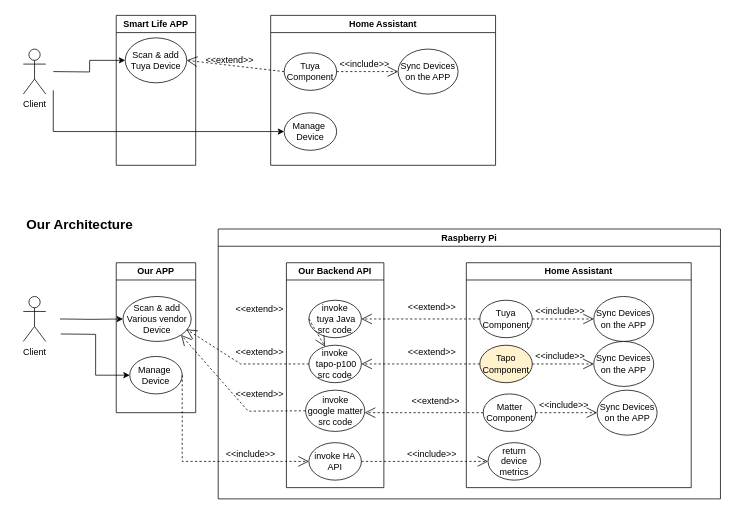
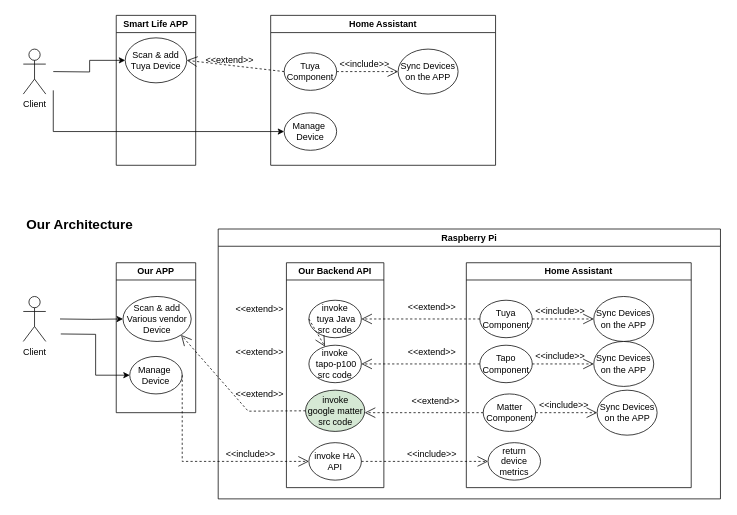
- <mxCell id="24" value="" style="endArrow=open;endSize=12;dashed=1;html=1;rounded=0;exitX=0;exitY=0.5;exitDx=0;exitDy=0;entryX=0.93;entryY=0.73;entryDx=0;entryDy=0;entryPerimeter=0;" parent="1" source="38" target="15" edge="1"><mxGeometry width="160" relative="1" as="geometry"><mxPoint x="241" y="475" as="sourcePoint" /><mxPoint x="321" y="465" as="targetPoint" /><Array as="points"><mxPoint x="320" y="485" /></Array></mxGeometry></mxCell>
- <mxCell id="43" value="Tapo Component" style="ellipse;whiteSpace=wrap;html=1;fillColor=#fff2cc;" parent="32" vertex="1"><mxGeometry x="349" y="155" width="70" height="50" as="geometry" /></mxCell>
+ <mxCell id="43" value="Tapo Component" style="ellipse;whiteSpace=wrap;html=1;" parent="32" vertex="1"><mxGeometry x="349" y="155" width="70" height="50" as="geometry" /></mxCell>
- <mxCell id="39" value="invoke&lt;div style=&quot;--tw-border-spacing-x: 0; --tw-border-spacing-y: 0; --tw-translate-x: 0; --tw-translate-y: 0; --tw-rotate: 0; --tw-skew-x: 0; --tw-skew-y: 0; --tw-scale-x: 1; --tw-scale-y: 1; --tw-pan-x: ; --tw-pan-y: ; --tw-pinch-zoom: ; --tw-scroll-snap-strictness: proximity; --tw-ordinal: ; --tw-slashed-zero: ; --tw-numeric-figure: ; --tw-numeric-spacing: ; --tw-numeric-fraction: ; --tw-ring-inset: ; --tw-ring-offset-width: 0px; --tw-ring-offset-color: #fff; --tw-ring-color: rgb(59 130 246 / .5); --tw-ring-offset-shadow: 0 0 #0000; --tw-ring-shadow: 0 0 #0000; --tw-shadow: 0 0 #0000; --tw-shadow-colored: 0 0 #0000; --tw-blur: ; --tw-brightness: ; --tw-contrast: ; --tw-grayscale: ; --tw-hue-rotate: ; --tw-invert: ; --tw-saturate: ; --tw-sepia: ; --tw-drop-shadow: ; --tw-backdrop-blur: ; --tw-backdrop-brightness: ; --tw-backdrop-contrast: ; --tw-backdrop-grayscale: ; --tw-backdrop-hue-rotate: ; --tw-backdrop-invert: ; --tw-backdrop-opacity: ; --tw-backdrop-saturate: ; --tw-backdrop-sepia: ;&quot;&gt;google&amp;nbsp;&lt;span style=&quot;background-color: initial;&quot;&gt;matter&lt;/span&gt;&lt;/div&gt;&lt;div style=&quot;--tw-border-spacing-x: 0; --tw-border-spacing-y: 0; --tw-translate-x: 0; --tw-translate-y: 0; --tw-rotate: 0; --tw-skew-x: 0; --tw-skew-y: 0; --tw-scale-x: 1; --tw-scale-y: 1; --tw-pan-x: ; --tw-pan-y: ; --tw-pinch-zoom: ; --tw-scroll-snap-strictness: proximity; --tw-ordinal: ; --tw-slashed-zero: ; --tw-numeric-figure: ; --tw-numeric-spacing: ; --tw-numeric-fraction: ; --tw-ring-inset: ; --tw-ring-offset-width: 0px; --tw-ring-offset-color: #fff; --tw-ring-color: rgb(59 130 246 / .5); --tw-ring-offset-shadow: 0 0 #0000; --tw-ring-shadow: 0 0 #0000; --tw-shadow: 0 0 #0000; --tw-shadow-colored: 0 0 #0000; --tw-blur: ; --tw-brightness: ; --tw-contrast: ; --tw-grayscale: ; --tw-hue-rotate: ; --tw-invert: ; --tw-saturate: ; --tw-sepia: ; --tw-drop-shadow: ; --tw-backdrop-blur: ; --tw-backdrop-brightness: ; --tw-backdrop-contrast: ; --tw-backdrop-grayscale: ; --tw-backdrop-hue-rotate: ; --tw-backdrop-invert: ; --tw-backdrop-opacity: ; --tw-backdrop-saturate: ; --tw-backdrop-sepia: ;&quot;&gt;&lt;span style=&quot;--tw-border-spacing-x: 0; --tw-border-spacing-y: 0; --tw-translate-x: 0; --tw-translate-y: 0; --tw-rotate: 0; --tw-skew-x: 0; --tw-skew-y: 0; --tw-scale-x: 1; --tw-scale-y: 1; --tw-pan-x: ; --tw-pan-y: ; --tw-pinch-zoom: ; --tw-scroll-snap-strictness: proximity; --tw-ordinal: ; --tw-slashed-zero: ; --tw-numeric-figure: ; --tw-numeric-spacing: ; --tw-numeric-fraction: ; --tw-ring-inset: ; --tw-ring-offset-width: 0px; --tw-ring-offset-color: #fff; --tw-ring-color: rgb(59 130 246 / .5); --tw-ring-offset-shadow: 0 0 #0000; --tw-ring-shadow: 0 0 #0000; --tw-shadow: 0 0 #0000; --tw-shadow-colored: 0 0 #0000; --tw-blur: ; --tw-brightness: ; --tw-contrast: ; --tw-grayscale: ; --tw-hue-rotate: ; --tw-invert: ; --tw-saturate: ; --tw-sepia: ; --tw-drop-shadow: ; --tw-backdrop-blur: ; --tw-backdrop-brightness: ; --tw-backdrop-contrast: ; --tw-backdrop-grayscale: ; --tw-backdrop-hue-rotate: ; --tw-backdrop-invert: ; --tw-backdrop-opacity: ; --tw-backdrop-saturate: ; --tw-backdrop-sepia: ; background-color: initial;&quot;&gt;src code&lt;/span&gt;&lt;/div&gt;" style="ellipse;whiteSpace=wrap;html=1;" parent="32" vertex="1"><mxGeometry x="116.5" y="215" width="79" height="55" as="geometry" /></mxCell>
+ <mxCell id="39" value="invoke&lt;div style=&quot;--tw-border-spacing-x: 0; --tw-border-spacing-y: 0; --tw-translate-x: 0; --tw-translate-y: 0; --tw-rotate: 0; --tw-skew-x: 0; --tw-skew-y: 0; --tw-scale-x: 1; --tw-scale-y: 1; --tw-pan-x: ; --tw-pan-y: ; --tw-pinch-zoom: ; --tw-scroll-snap-strictness: proximity; --tw-ordinal: ; --tw-slashed-zero: ; --tw-numeric-figure: ; --tw-numeric-spacing: ; --tw-numeric-fraction: ; --tw-ring-inset: ; --tw-ring-offset-width: 0px; --tw-ring-offset-color: #fff; --tw-ring-color: rgb(59 130 246 / .5); --tw-ring-offset-shadow: 0 0 #0000; --tw-ring-shadow: 0 0 #0000; --tw-shadow: 0 0 #0000; --tw-shadow-colored: 0 0 #0000; --tw-blur: ; --tw-brightness: ; --tw-contrast: ; --tw-grayscale: ; --tw-hue-rotate: ; --tw-invert: ; --tw-saturate: ; --tw-sepia: ; --tw-drop-shadow: ; --tw-backdrop-blur: ; --tw-backdrop-brightness: ; --tw-backdrop-contrast: ; --tw-backdrop-grayscale: ; --tw-backdrop-hue-rotate: ; --tw-backdrop-invert: ; --tw-backdrop-opacity: ; --tw-backdrop-saturate: ; --tw-backdrop-sepia: ;&quot;&gt;google&amp;nbsp;&lt;span style=&quot;background-color: initial;&quot;&gt;matter&lt;/span&gt;&lt;/div&gt;&lt;div style=&quot;--tw-border-spacing-x: 0; --tw-border-spacing-y: 0; --tw-translate-x: 0; --tw-translate-y: 0; --tw-rotate: 0; --tw-skew-x: 0; --tw-skew-y: 0; --tw-scale-x: 1; --tw-scale-y: 1; --tw-pan-x: ; --tw-pan-y: ; --tw-pinch-zoom: ; --tw-scroll-snap-strictness: proximity; --tw-ordinal: ; --tw-slashed-zero: ; --tw-numeric-figure: ; --tw-numeric-spacing: ; --tw-numeric-fraction: ; --tw-ring-inset: ; --tw-ring-offset-width: 0px; --tw-ring-offset-color: #fff; --tw-ring-color: rgb(59 130 246 / .5); --tw-ring-offset-shadow: 0 0 #0000; --tw-ring-shadow: 0 0 #0000; --tw-shadow: 0 0 #0000; --tw-shadow-colored: 0 0 #0000; --tw-blur: ; --tw-brightness: ; --tw-contrast: ; --tw-grayscale: ; --tw-hue-rotate: ; --tw-invert: ; --tw-saturate: ; --tw-sepia: ; --tw-drop-shadow: ; --tw-backdrop-blur: ; --tw-backdrop-brightness: ; --tw-backdrop-contrast: ; --tw-backdrop-grayscale: ; --tw-backdrop-hue-rotate: ; --tw-backdrop-invert: ; --tw-backdrop-opacity: ; --tw-backdrop-saturate: ; --tw-backdrop-sepia: ;&quot;&gt;&lt;span style=&quot;--tw-border-spacing-x: 0; --tw-border-spacing-y: 0; --tw-translate-x: 0; --tw-translate-y: 0; --tw-rotate: 0; --tw-skew-x: 0; --tw-skew-y: 0; --tw-scale-x: 1; --tw-scale-y: 1; --tw-pan-x: ; --tw-pan-y: ; --tw-pinch-zoom: ; --tw-scroll-snap-strictness: proximity; --tw-ordinal: ; --tw-slashed-zero: ; --tw-numeric-figure: ; --tw-numeric-spacing: ; --tw-numeric-fraction: ; --tw-ring-inset: ; --tw-ring-offset-width: 0px; --tw-ring-offset-color: #fff; --tw-ring-color: rgb(59 130 246 / .5); --tw-ring-offset-shadow: 0 0 #0000; --tw-ring-shadow: 0 0 #0000; --tw-shadow: 0 0 #0000; --tw-shadow-colored: 0 0 #0000; --tw-blur: ; --tw-brightness: ; --tw-contrast: ; --tw-grayscale: ; --tw-hue-rotate: ; --tw-invert: ; --tw-saturate: ; --tw-sepia: ; --tw-drop-shadow: ; --tw-backdrop-blur: ; --tw-backdrop-brightness: ; --tw-backdrop-contrast: ; --tw-backdrop-grayscale: ; --tw-backdrop-hue-rotate: ; --tw-backdrop-invert: ; --tw-backdrop-opacity: ; --tw-backdrop-saturate: ; --tw-backdrop-sepia: ; background-color: initial;&quot;&gt;src code&lt;/span&gt;&lt;/div&gt;" style="ellipse;whiteSpace=wrap;html=1;fillColor=#d5e8d4;" parent="32" vertex="1"><mxGeometry x="116.5" y="215" width="79" height="55" as="geometry" /></mxCell>
